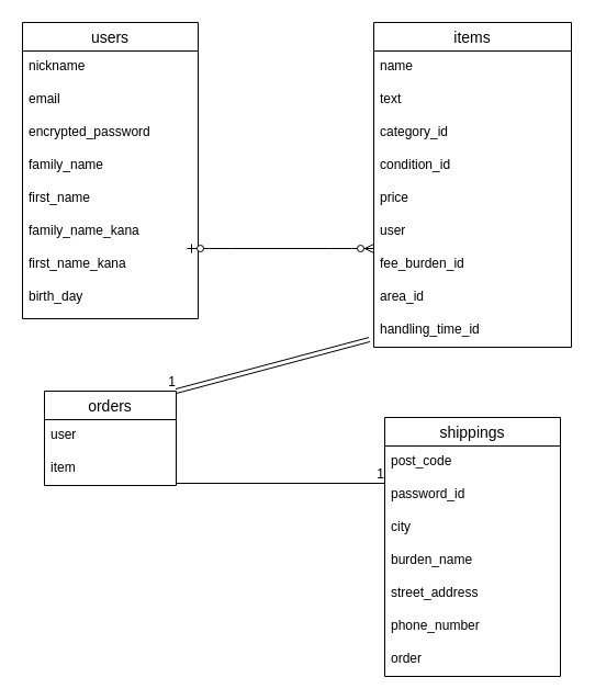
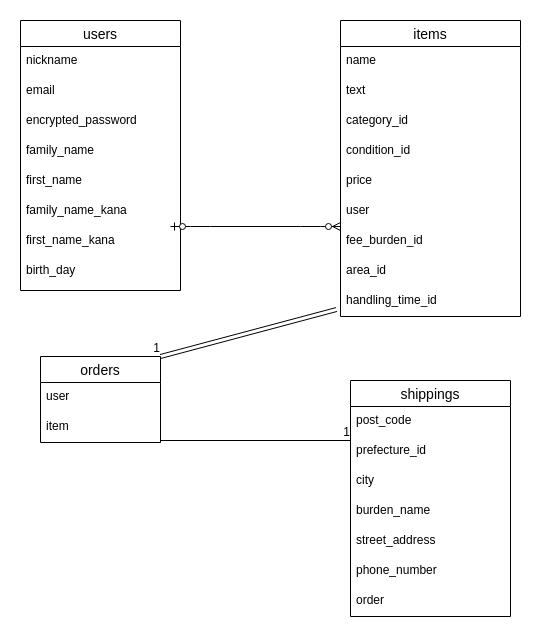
- <mxCell id="23" value="password_id" style="text;strokeColor=none;fillColor=none;spacingLeft=4;spacingRight=4;overflow=hidden;rotatable=0;points=[[0,0.5],[1,0.5]];portConstraint=eastwest;fontSize=12;" parent="21" vertex="1"><mxGeometry y="56" width="160" height="30" as="geometry" /></mxCell>
+ <mxCell id="23" value="prefecture_id" style="text;strokeColor=none;fillColor=none;spacingLeft=4;spacingRight=4;overflow=hidden;rotatable=0;points=[[0,0.5],[1,0.5]];portConstraint=eastwest;fontSize=12;" parent="21" vertex="1"><mxGeometry y="56" width="160" height="30" as="geometry" /></mxCell>
